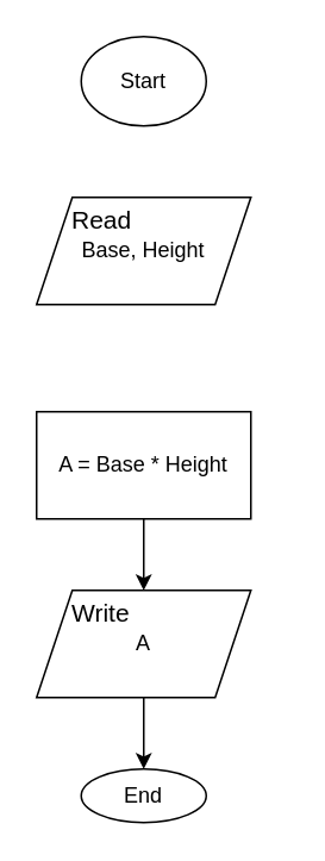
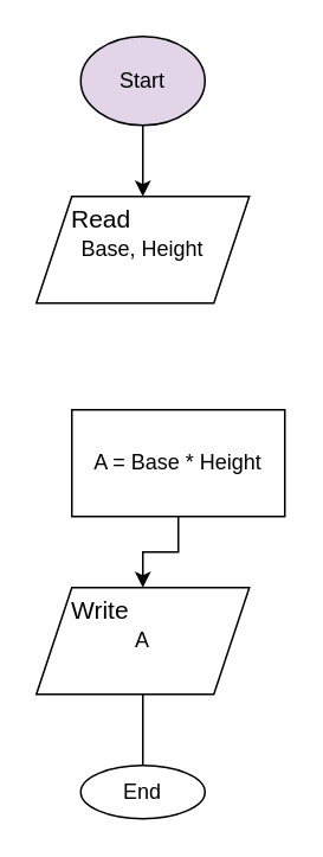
- <mxCell id="3" value="Start" style="ellipse;whiteSpace=wrap;html=1;" vertex="1" parent="1"><mxGeometry x="45" y="20" width="70" height="50" as="geometry" /></mxCell>
+ <mxCell id="3" value="Start" style="ellipse;whiteSpace=wrap;html=1;fillColor=#e1d5e7;" vertex="1" parent="1"><mxGeometry x="45" y="20" width="70" height="50" as="geometry" /></mxCell>
+ <mxCell id="2" value="" style="edgeStyle=orthogonalEdgeStyle;rounded=0;orthogonalLoop=1;jettySize=auto;html=1;" edge="1" parent="1" source="3" target="5"><mxGeometry relative="1" as="geometry" /></mxCell>
- <mxCell id="7" value="A = Base * Height" style="rounded=0;whiteSpace=wrap;html=1;" vertex="1" parent="1"><mxGeometry x="20" y="230" width="120" height="60" as="geometry" /></mxCell>
+ <mxCell id="7" value="A = Base * Height" style="rounded=0;whiteSpace=wrap;html=1;" vertex="1" parent="1"><mxGeometry x="40" y="230" width="120" height="60" as="geometry" /></mxCell>
- <mxCell id="8" style="edgeStyle=orthogonalEdgeStyle;rounded=0;orthogonalLoop=1;jettySize=auto;html=1;entryX=0.5;entryY=0;entryDx=0;entryDy=0;fontSize=14;" edge="1" parent="1" source="9" target="4"><mxGeometry relative="1" as="geometry" /></mxCell>
+ <mxCell id="8" style="edgeStyle=orthogonalEdgeStyle;rounded=0;orthogonalLoop=1;jettySize=auto;html=1;entryX=0.5;entryY=0;entryDx=0;entryDy=0;fontSize=14;endArrow=none;" edge="1" parent="1" source="9" target="4"><mxGeometry relative="1" as="geometry" /></mxCell>
